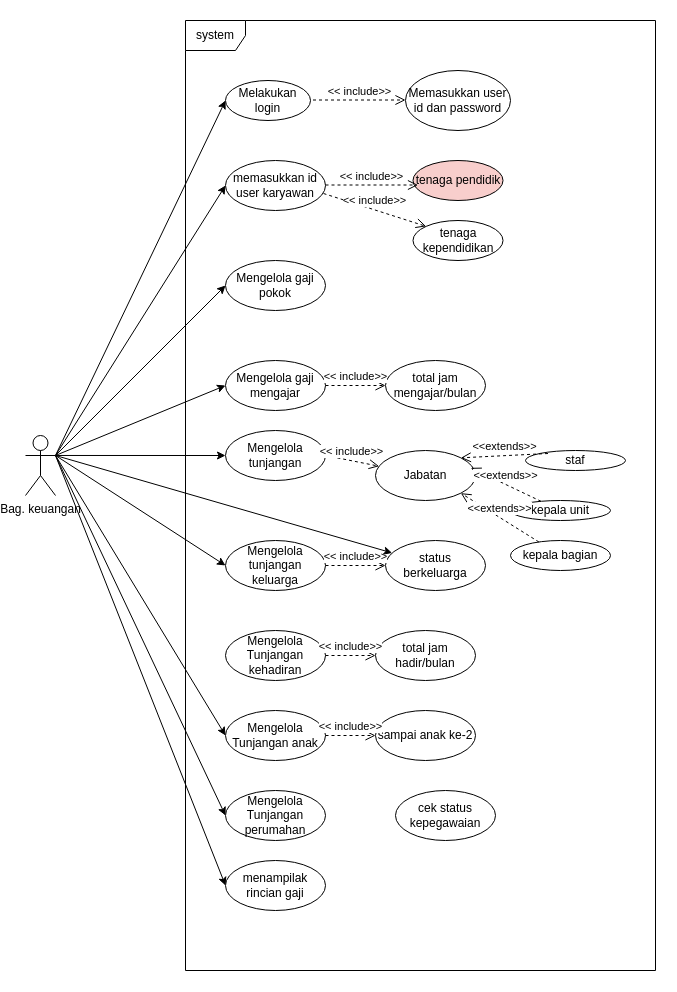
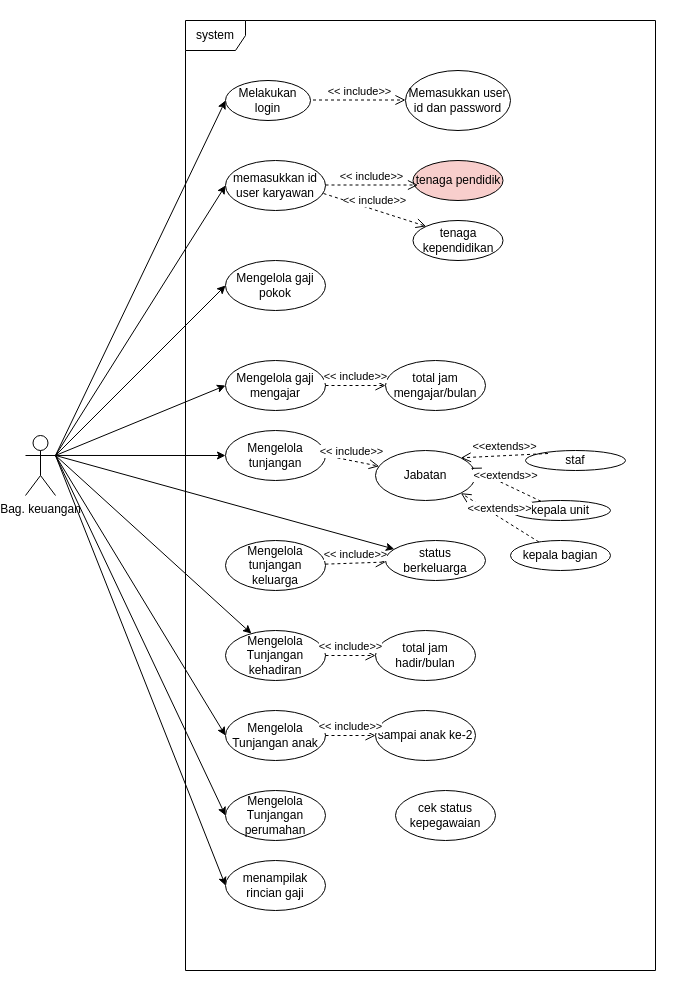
- <mxCell id="42" value="" style="endArrow=classic;html=1;entryX=0;entryY=0.5;entryDx=0;entryDy=0;exitX=1;exitY=0.333;exitDx=0;exitDy=0;exitPerimeter=0;" edge="1" parent="1" source="3" target="26"><mxGeometry width="50" height="50" relative="1" as="geometry"><mxPoint x="90" y="500" as="sourcePoint" /><mxPoint x="230" y="485" as="targetPoint" /></mxGeometry></mxCell>
+ <mxCell id="42" value="" style="endArrow=classic;html=1;exitX=1;exitY=0.333;exitDx=0;exitDy=0;exitPerimeter=0;" edge="1" parent="1" source="3" target="14"><mxGeometry width="50" height="50" relative="1" as="geometry"><mxPoint x="90" y="500" as="sourcePoint" /><mxPoint x="230" y="485" as="targetPoint" /></mxGeometry></mxCell>
- <mxCell id="27" value="status berkeluarga" style="ellipse;whiteSpace=wrap;html=1;" vertex="1" parent="1"><mxGeometry x="380" y="540" width="100" height="50" as="geometry" /></mxCell>
+ <mxCell id="27" value="status berkeluarga" style="ellipse;whiteSpace=wrap;html=1;" vertex="1" parent="1"><mxGeometry x="380" y="540" width="100" height="40" as="geometry" /></mxCell>
